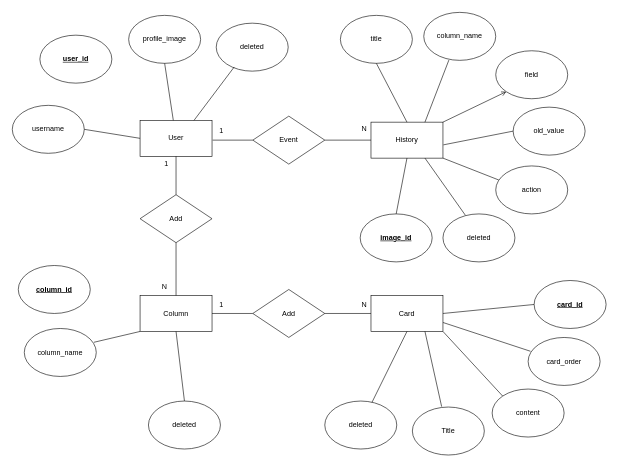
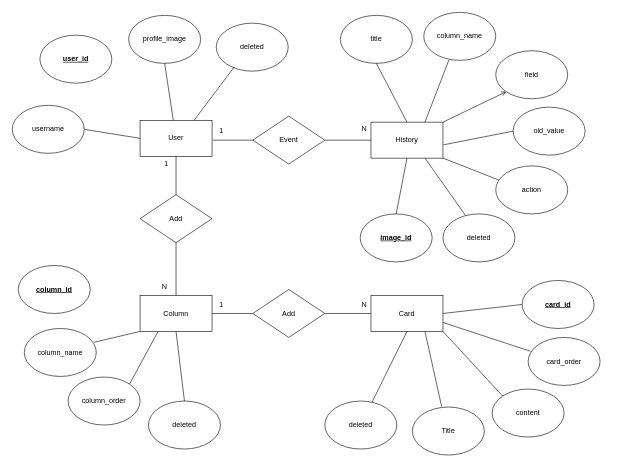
- <mxCell id="57" value="&lt;u&gt;&lt;b&gt;card_id&lt;/b&gt;&lt;/u&gt;" style="ellipse;whiteSpace=wrap;html=1;" vertex="1" parent="1"><mxGeometry x="890" y="467" width="120" height="80" as="geometry" /></mxCell>
+ <mxCell id="57" value="&lt;u&gt;&lt;b&gt;card_id&lt;/b&gt;&lt;/u&gt;" style="ellipse;whiteSpace=wrap;html=1;" vertex="1" parent="1"><mxGeometry x="870" y="467" width="120" height="80" as="geometry" /></mxCell>
+ <mxCell id="42" value="" style="endArrow=none;html=1;rounded=0;entryX=0.25;entryY=1;entryDx=0;entryDy=0;exitX=1;exitY=0;exitDx=0;exitDy=0;" parent="1" source="39" target="4" edge="1"><mxGeometry width="50" height="50" relative="1" as="geometry"><mxPoint x="440" y="358" as="sourcePoint" /><mxPoint x="490" y="308" as="targetPoint" /></mxGeometry></mxCell>
+ <mxCell id="39" value="column_order" style="ellipse;whiteSpace=wrap;html=1;" parent="1" vertex="1"><mxGeometry x="113" y="628" width="120" height="80" as="geometry" /></mxCell>
